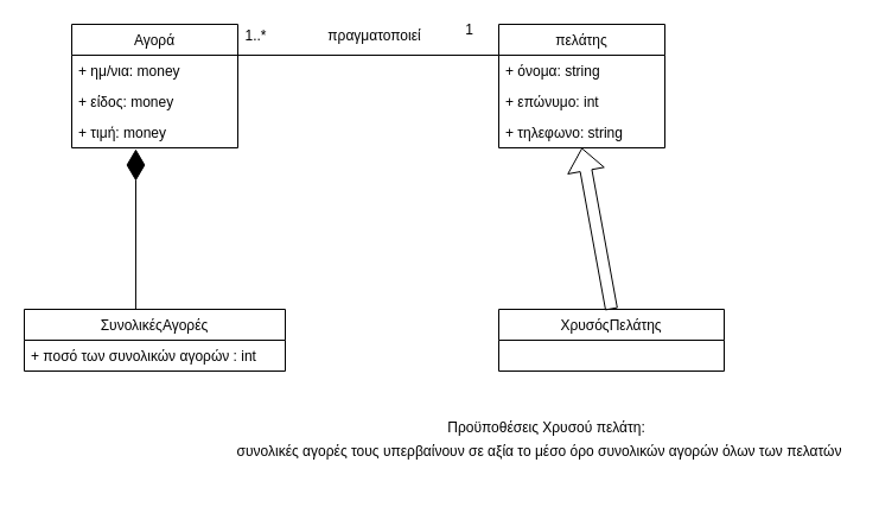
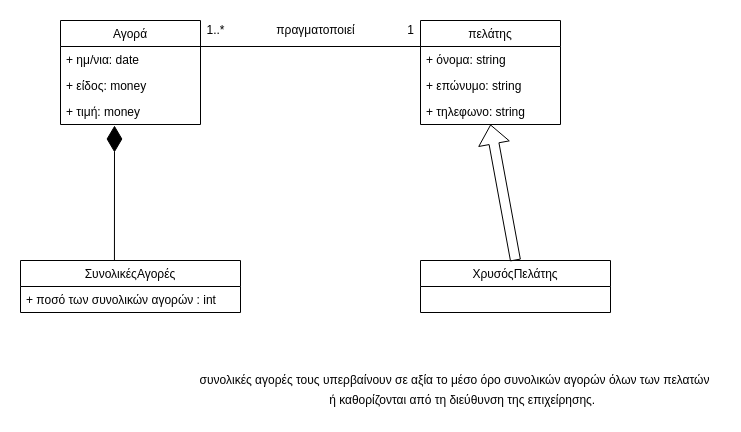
- <mxCell id="15" style="text;html=1;align=center;verticalAlign=middle;resizable=0;points=[];autosize=1;" value="1" parent="1" vertex="1"><mxGeometry x="385" y="15" width="20" as="geometry" height="20" /></mxCell>
+ <mxCell id="15" style="text;html=1;align=center;verticalAlign=middle;resizable=0;points=[];autosize=1;" value="1" parent="1" vertex="1"><mxGeometry width="20" as="geometry" y="20" x="400" height="20" /></mxCell>
- <mxCell id="3" style="text;strokeColor=none;fillColor=none;align=left;verticalAlign=top;spacingLeft=4;spacingRight=4;overflow=hidden;rotatable=0;points=[[0,0.5],[1,0.5]];portConstraint=eastwest;" value="+ ημ/νια: money" parent="2" vertex="1"><mxGeometry width="140" as="geometry" y="26" height="26" /></mxCell>
+ <mxCell id="3" style="text;strokeColor=none;fillColor=none;align=left;verticalAlign=top;spacingLeft=4;spacingRight=4;overflow=hidden;rotatable=0;points=[[0,0.5],[1,0.5]];portConstraint=eastwest;" value="+ ημ/νια: date" parent="2" vertex="1"><mxGeometry width="140" as="geometry" y="26" height="26" /></mxCell>
- <mxCell id="8" style="text;strokeColor=none;fillColor=none;align=left;verticalAlign=top;spacingLeft=4;spacingRight=4;overflow=hidden;rotatable=0;points=[[0,0.5],[1,0.5]];portConstraint=eastwest;" value="+ επώνυμο: int" parent="6" vertex="1"><mxGeometry width="140" as="geometry" y="52" height="26" /></mxCell>
+ <mxCell id="8" style="text;strokeColor=none;fillColor=none;align=left;verticalAlign=top;spacingLeft=4;spacingRight=4;overflow=hidden;rotatable=0;points=[[0,0.5],[1,0.5]];portConstraint=eastwest;" value="+ επώνυμο: string" parent="6" vertex="1"><mxGeometry width="140" as="geometry" y="52" height="26" /></mxCell>
- <mxCell id="21" style="text;html=1;align=center;verticalAlign=middle;resizable=0;points=[];autosize=1;" value="Προϋποθέσεις Χρυσού πελάτη:" parent="1" vertex="1"><mxGeometry width="180" as="geometry" y="350" x="370" height="20" /></mxCell>
+ <mxCell id="20" style="text;html=1;align=center;verticalAlign=middle;resizable=0;points=[];autosize=1;" value="&amp;nbsp;ή καθορίζονται από τη διεύθυνση της επιχείρησης. " parent="1" vertex="1"><mxGeometry width="280" as="geometry" y="390" x="320" height="20" /></mxCell>
